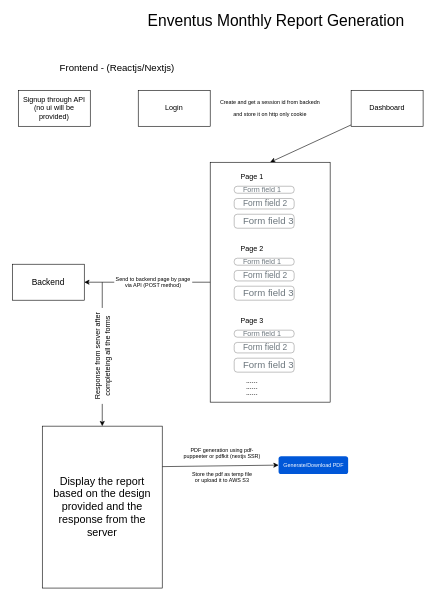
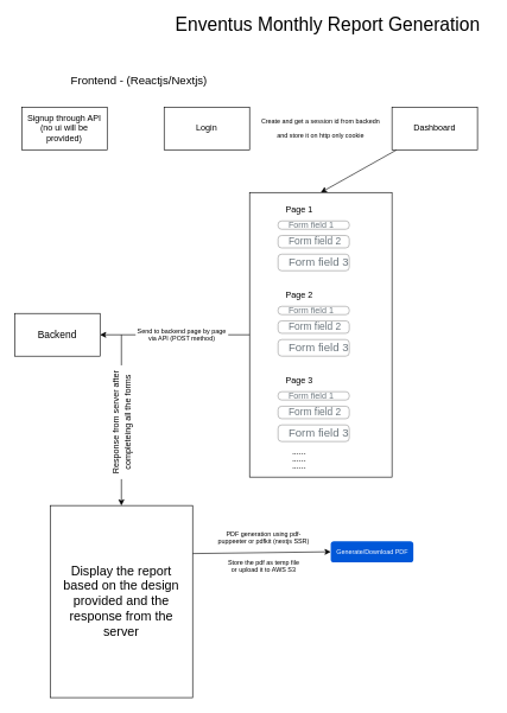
- <mxCell id="5" value="Dashboard" style="rounded=0;whiteSpace=wrap;html=1;" vertex="1" parent="1"><mxGeometry x="585" y="150" width="120" height="60" as="geometry" /></mxCell>
+ <mxCell id="5" value="Dashboard" style="rounded=0;whiteSpace=wrap;html=1;" vertex="1" parent="1"><mxGeometry x="550" y="150" width="120" height="60" as="geometry" /></mxCell>
